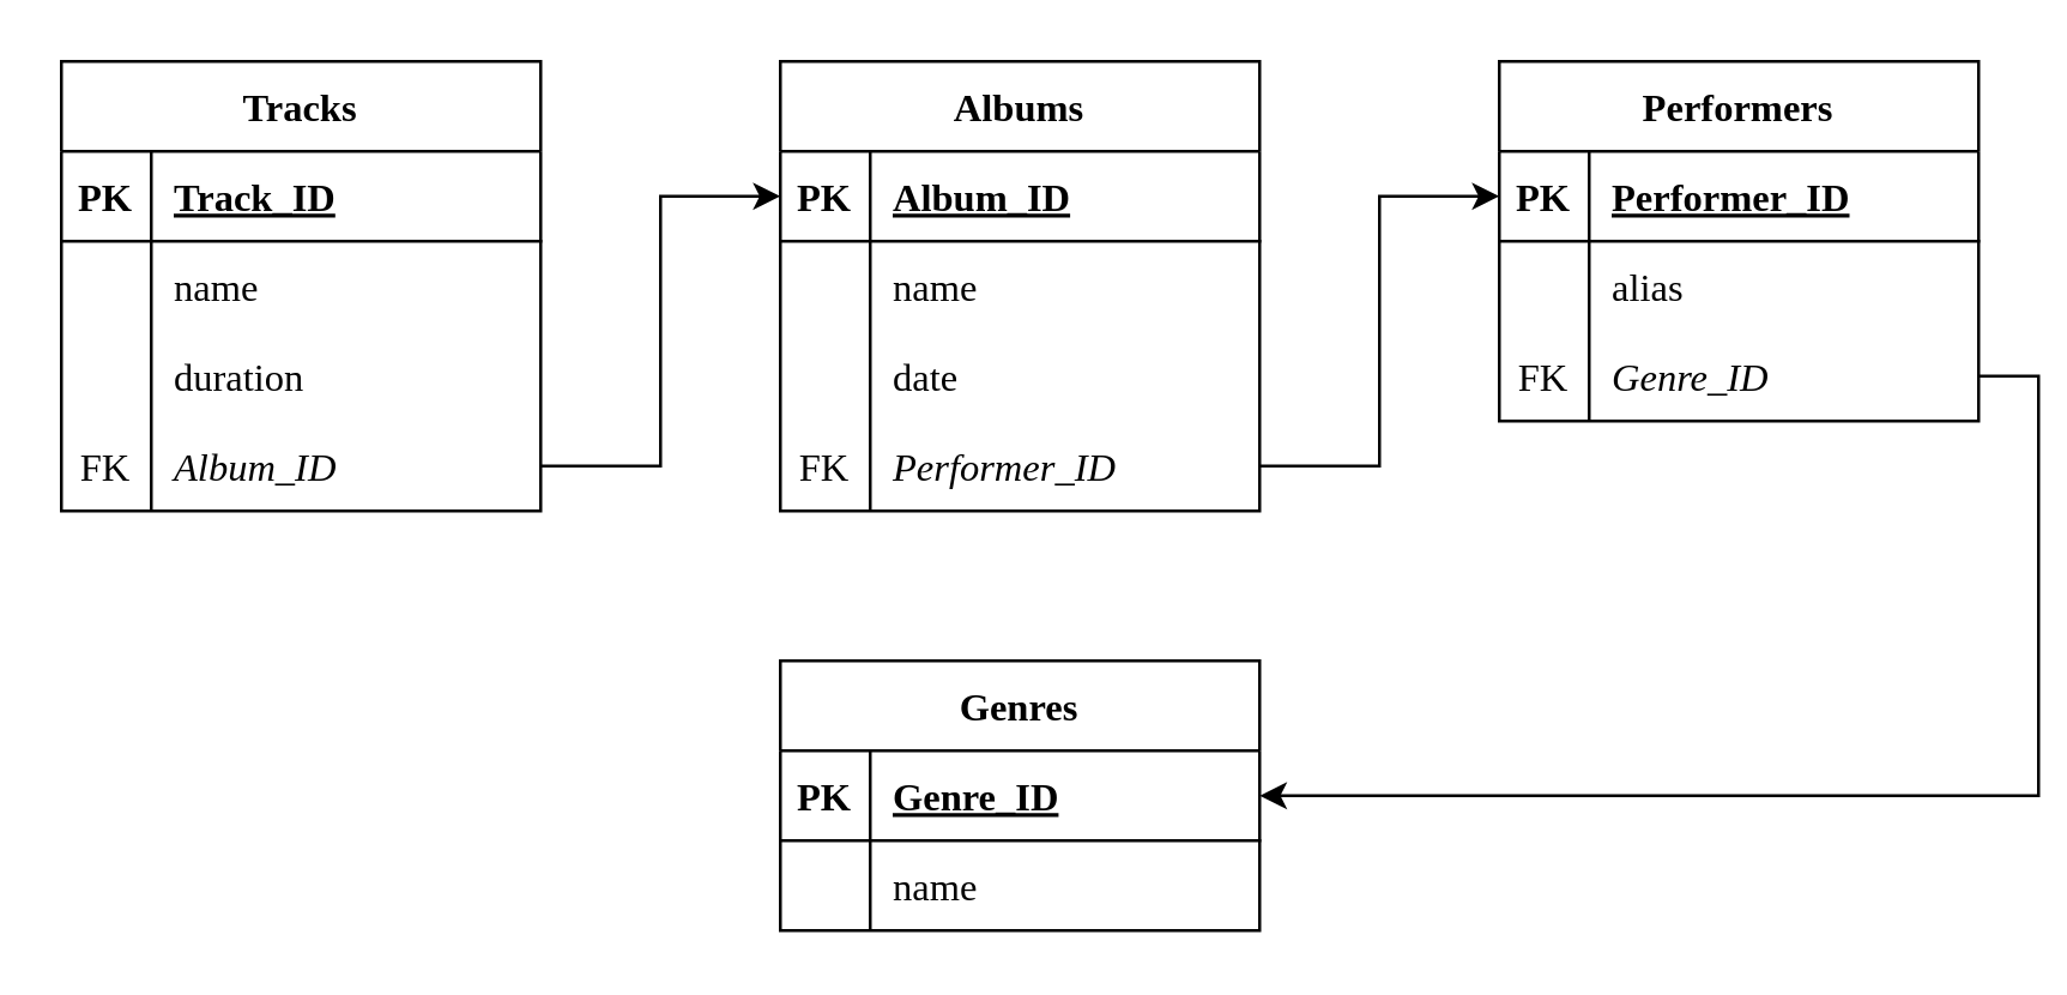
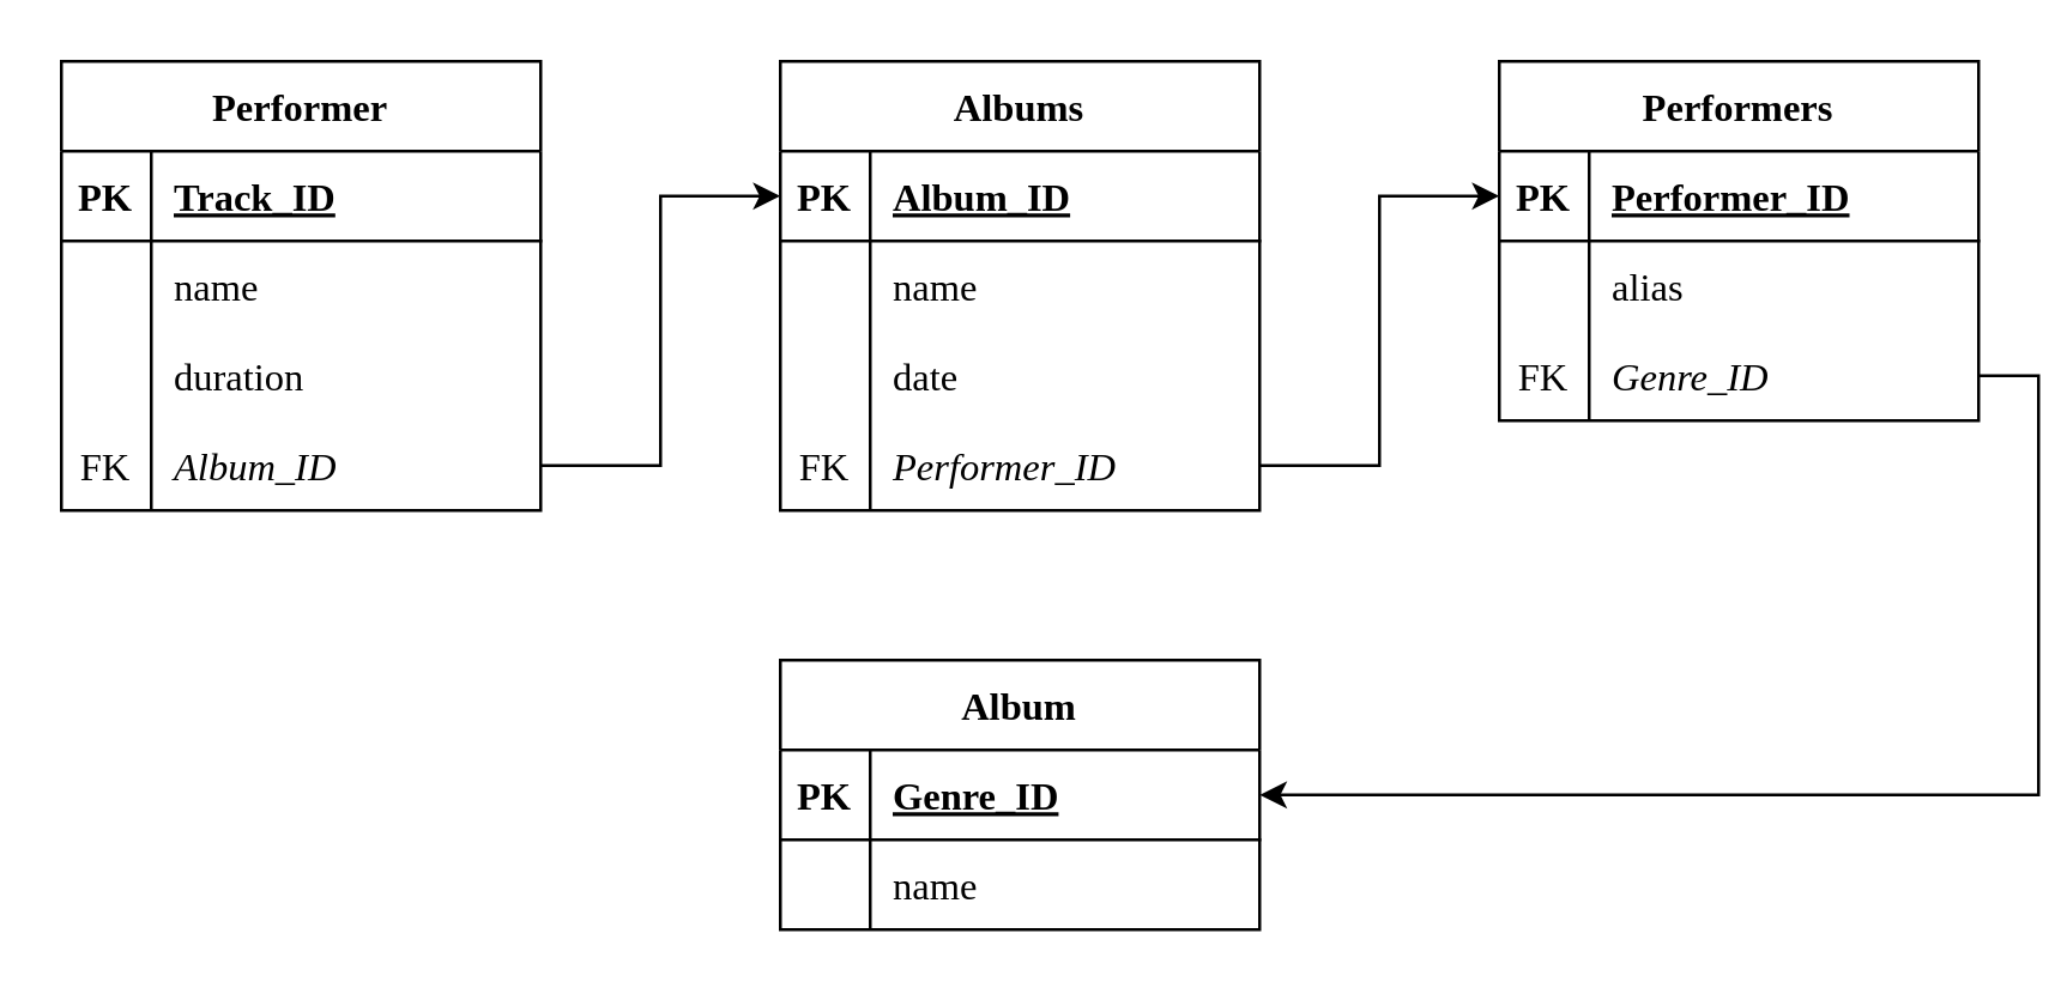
- <mxCell id="32" value="Tracks" style="shape=table;startSize=30;container=1;collapsible=1;childLayout=tableLayout;fixedRows=1;rowLines=0;fontStyle=1;align=center;resizeLast=1;fontFamily=Verdana;fontSize=13;" parent="1" vertex="1"><mxGeometry x="20" y="20" width="160" height="150" as="geometry" /></mxCell>
+ <mxCell id="32" value="Performer" style="shape=table;startSize=30;container=1;collapsible=1;childLayout=tableLayout;fixedRows=1;rowLines=0;fontStyle=1;align=center;resizeLast=1;fontFamily=Verdana;fontSize=13;" parent="1" vertex="1"><mxGeometry x="20" y="20" width="160" height="150" as="geometry" /></mxCell>
- <mxCell id="15" value="Genres" style="shape=table;startSize=30;container=1;collapsible=1;childLayout=tableLayout;fixedRows=1;rowLines=0;fontStyle=1;align=center;resizeLast=1;fontFamily=Verdana;fontSize=13;" parent="1" vertex="1"><mxGeometry x="260" y="220" width="160" height="90" as="geometry" /></mxCell>
+ <mxCell id="15" value="Album" style="shape=table;startSize=30;container=1;collapsible=1;childLayout=tableLayout;fixedRows=1;rowLines=0;fontStyle=1;align=center;resizeLast=1;fontFamily=Verdana;fontSize=13;" parent="1" vertex="1"><mxGeometry x="260" y="220" width="160" height="90" as="geometry" /></mxCell>
